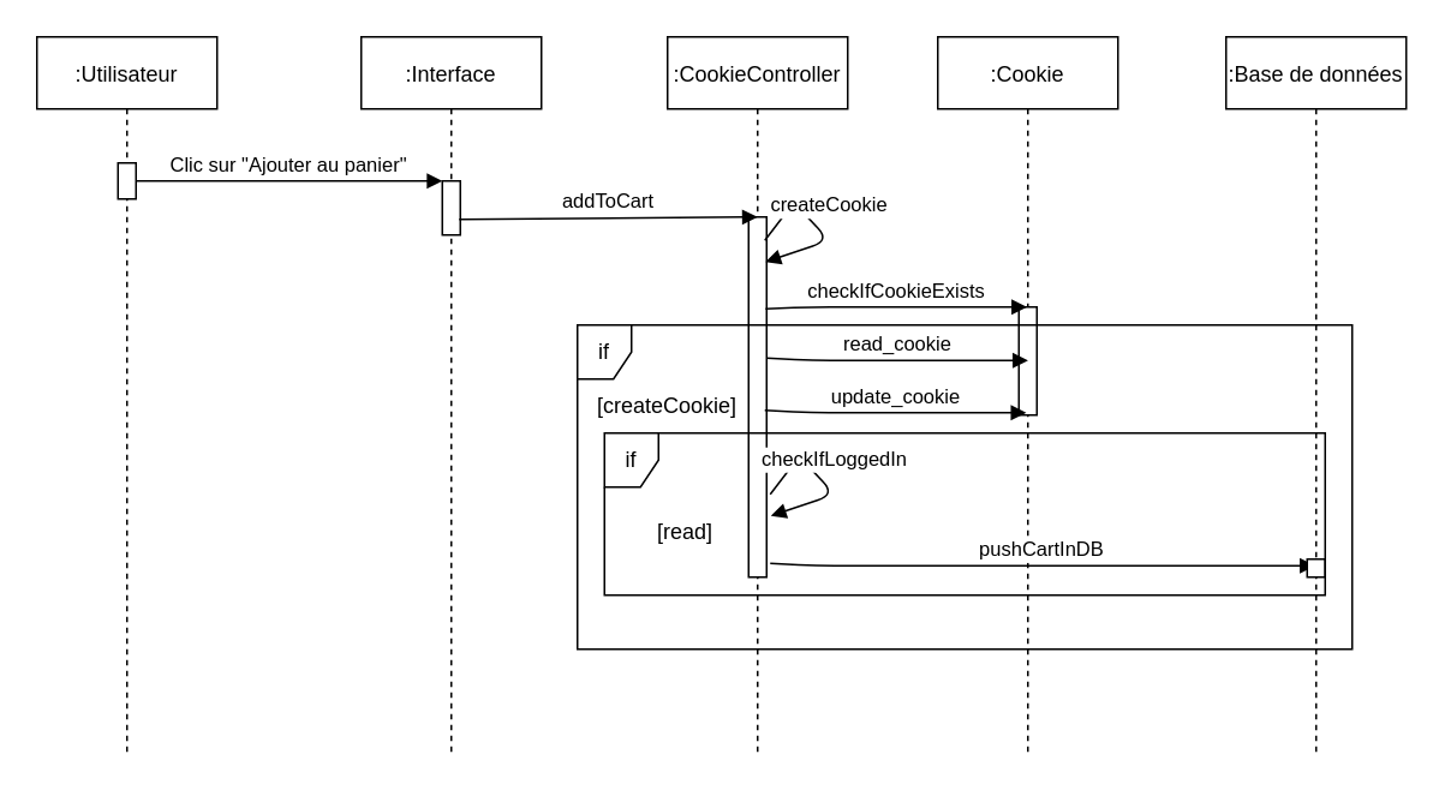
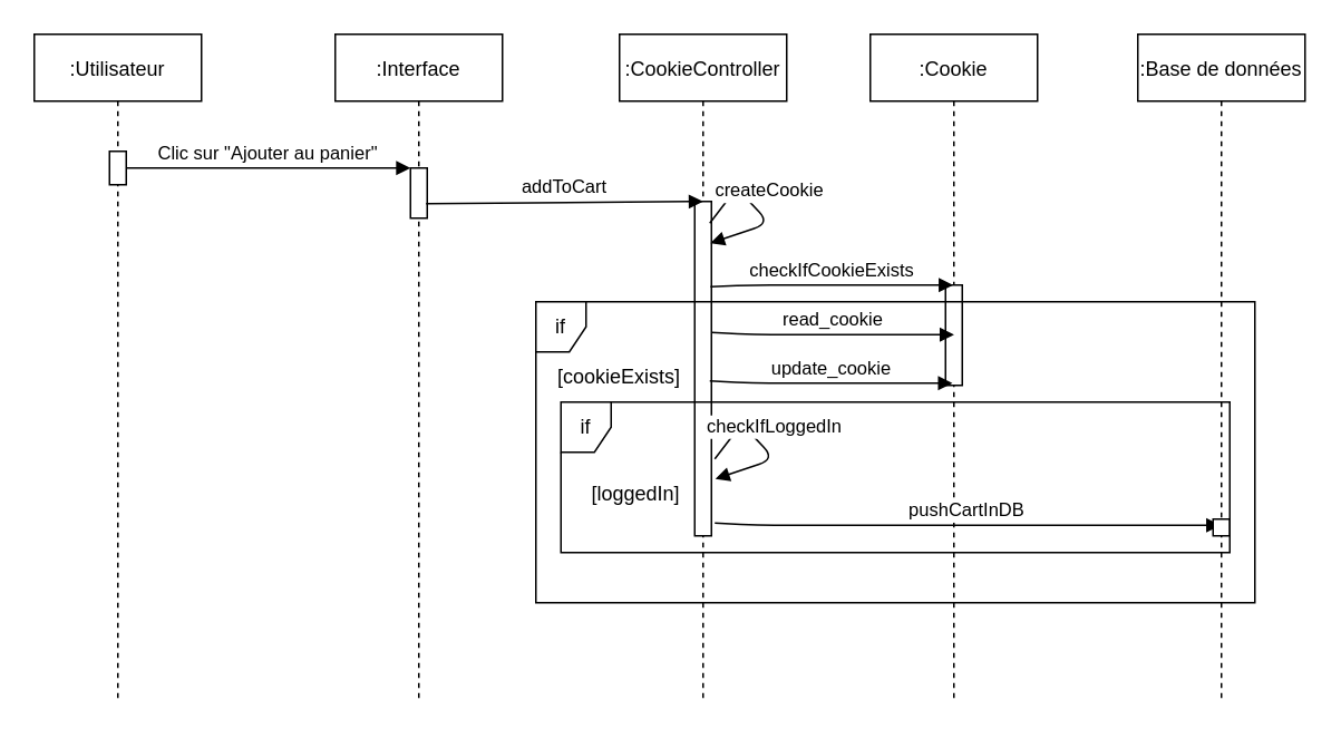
- <mxCell id="21" value="[createCookie]" style="text;html=1;strokeColor=none;fillColor=none;align=center;verticalAlign=middle;whiteSpace=wrap;rounded=0;" vertex="1" parent="1"><mxGeometry x="340" y="210" width="60" height="30" as="geometry" /></mxCell>
+ <mxCell id="21" value="[cookieExists]" style="text;html=1;strokeColor=none;fillColor=none;align=center;verticalAlign=middle;whiteSpace=wrap;rounded=0;" vertex="1" parent="1"><mxGeometry x="340" y="210" width="60" height="30" as="geometry" /></mxCell>
- <mxCell id="23" value="[read]" style="text;html=1;strokeColor=none;fillColor=none;align=center;verticalAlign=middle;whiteSpace=wrap;rounded=0;" vertex="1" parent="1"><mxGeometry x="350" y="280" width="60" height="30" as="geometry" /></mxCell>
+ <mxCell id="23" value="[loggedIn]" style="text;html=1;strokeColor=none;fillColor=none;align=center;verticalAlign=middle;whiteSpace=wrap;rounded=0;" vertex="1" parent="1"><mxGeometry x="350" y="280" width="60" height="30" as="geometry" /></mxCell>
